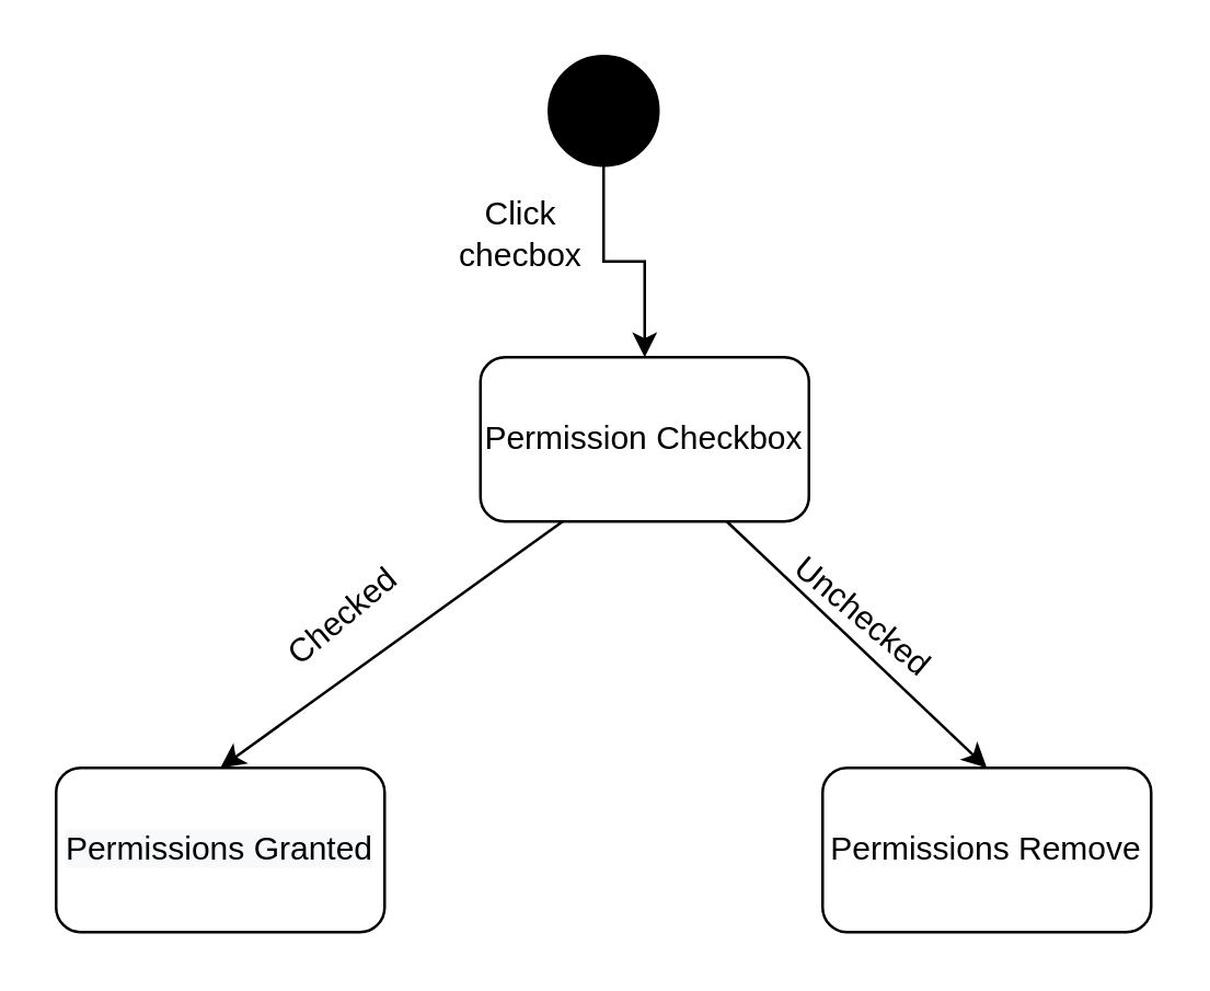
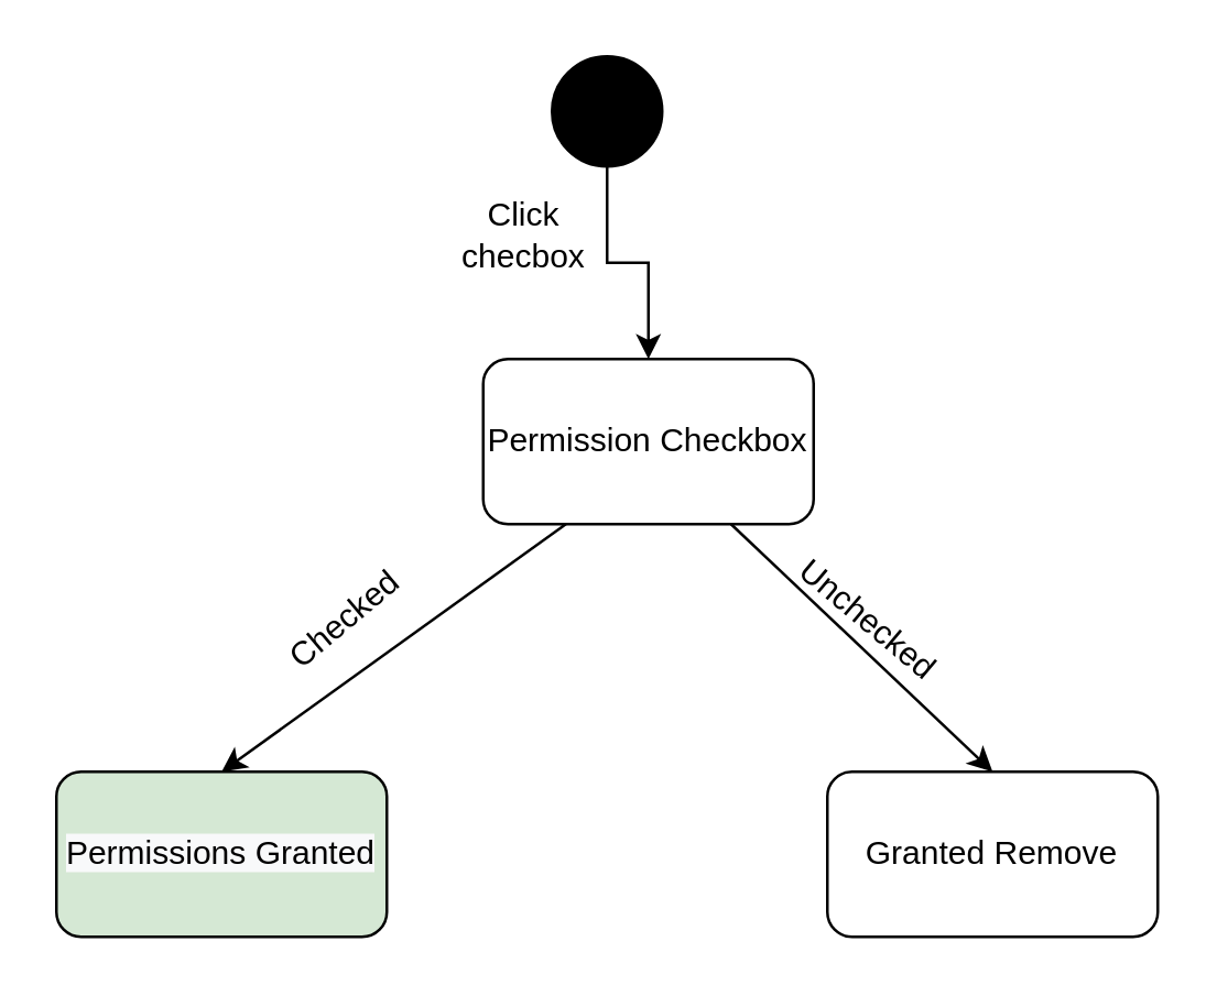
- <mxCell id="8" value="&lt;span style=&quot;color: rgb(0 , 0 , 0) ; font-family: &amp;#34;helvetica&amp;#34; ; font-size: 12px ; font-style: normal ; font-weight: 400 ; letter-spacing: normal ; text-align: center ; text-indent: 0px ; text-transform: none ; word-spacing: 0px ; background-color: rgb(248 , 249 , 250) ; display: inline ; float: none&quot;&gt;Permissions Granted&lt;/span&gt;" style="rounded=1;whiteSpace=wrap;html=1;fillColor=#FFFFFF;" parent="1" vertex="1"><mxGeometry x="20" y="280" width="120" height="60" as="geometry" /></mxCell>
+ <mxCell id="8" value="&lt;span style=&quot;color: rgb(0 , 0 , 0) ; font-family: &amp;#34;helvetica&amp;#34; ; font-size: 12px ; font-style: normal ; font-weight: 400 ; letter-spacing: normal ; text-align: center ; text-indent: 0px ; text-transform: none ; word-spacing: 0px ; background-color: rgb(248 , 249 , 250) ; display: inline ; float: none&quot;&gt;Permissions Granted&lt;/span&gt;" style="rounded=1;whiteSpace=wrap;html=1;fillColor=#d5e8d4;" parent="1" vertex="1"><mxGeometry x="20" y="280" width="120" height="60" as="geometry" /></mxCell>
- <mxCell id="5" value="&lt;span&gt;Permissions Remove&lt;/span&gt;" style="rounded=1;whiteSpace=wrap;html=1;" parent="1" vertex="1"><mxGeometry x="300" y="280" width="120" height="60" as="geometry" /></mxCell>
+ <mxCell id="5" value="&lt;span&gt;Granted Remove&lt;/span&gt;" style="rounded=1;whiteSpace=wrap;html=1;" parent="1" vertex="1"><mxGeometry x="300" y="280" width="120" height="60" as="geometry" /></mxCell>
